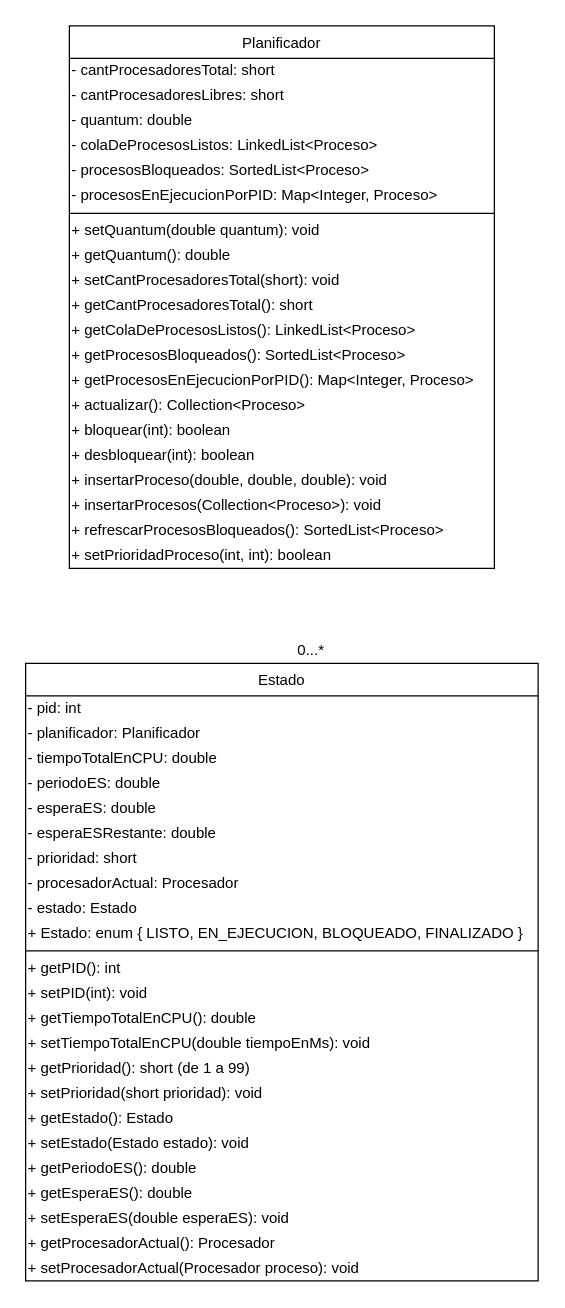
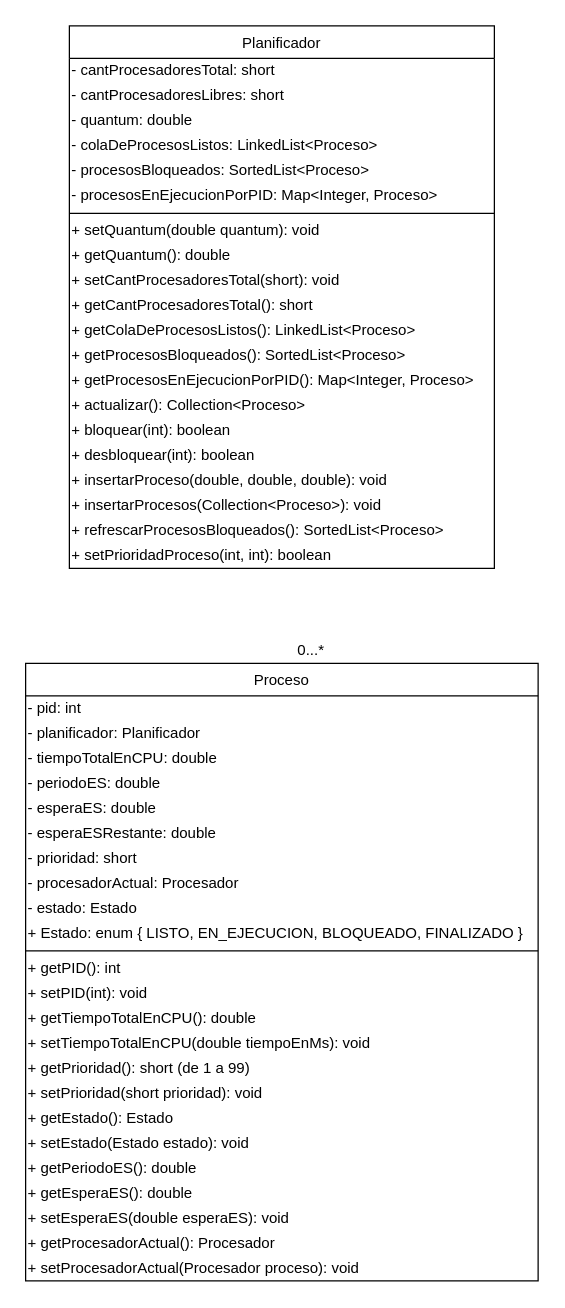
- <mxCell id="24" value="Estado" style="swimlane;fontStyle=0;align=center;verticalAlign=top;childLayout=stackLayout;horizontal=1;startSize=26;horizontalStack=0;resizeParent=1;resizeLast=0;collapsible=1;marginBottom=0;rounded=0;shadow=0;strokeWidth=1;" parent="1" vertex="1"><mxGeometry x="20" y="530" width="410" height="494" as="geometry"><mxRectangle x="340" y="380" width="170" height="26" as="alternateBounds" /></mxGeometry></mxCell>
+ <mxCell id="24" value="Proceso" style="swimlane;fontStyle=0;align=center;verticalAlign=top;childLayout=stackLayout;horizontal=1;startSize=26;horizontalStack=0;resizeParent=1;resizeLast=0;collapsible=1;marginBottom=0;rounded=0;shadow=0;strokeWidth=1;" parent="1" vertex="1"><mxGeometry x="20" y="530" width="410" height="494" as="geometry"><mxRectangle x="340" y="380" width="170" height="26" as="alternateBounds" /></mxGeometry></mxCell>
